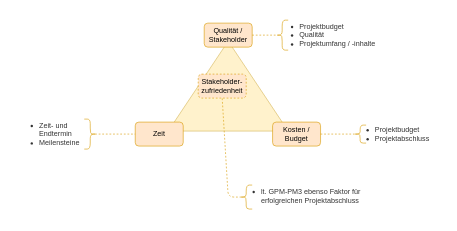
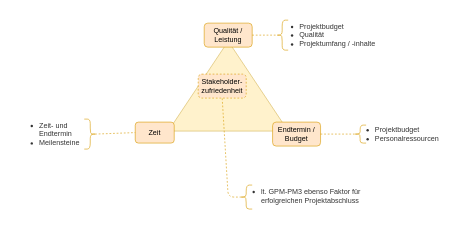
- <mxCell id="6" value="Qualität / Stakeholder" style="text;html=1;strokeColor=#d79b00;fillColor=#ffe6cc;align=center;verticalAlign=middle;whiteSpace=wrap;rounded=1;" parent="1" vertex="1"><mxGeometry x="340" y="38" width="80" height="40" as="geometry" /></mxCell>
+ <mxCell id="6" value="Qualität / Leistung" style="text;html=1;strokeColor=#d79b00;fillColor=#ffe6cc;align=center;verticalAlign=middle;whiteSpace=wrap;rounded=1;" parent="1" vertex="1"><mxGeometry x="340" y="38" width="80" height="40" as="geometry" /></mxCell>
- <mxCell id="5" value="Zeit" style="text;html=1;strokeColor=#d79b00;fillColor=#ffe6cc;align=center;verticalAlign=middle;whiteSpace=wrap;rounded=1;" parent="1" vertex="1"><mxGeometry x="225" y="203" width="80" height="40" as="geometry" /></mxCell>
+ <mxCell id="5" value="Zeit" style="text;html=1;strokeColor=#d79b00;fillColor=#ffe6cc;align=center;verticalAlign=middle;whiteSpace=wrap;rounded=1;" parent="1" vertex="1"><mxGeometry x="225" y="203" width="65" height="35" as="geometry" /></mxCell>
- <mxCell id="3" value="Kosten / Budget" style="text;html=1;strokeColor=#d79b00;fillColor=#ffe6cc;align=center;verticalAlign=middle;whiteSpace=wrap;rounded=1;" parent="1" vertex="1"><mxGeometry x="454" y="203" width="80" height="40" as="geometry" /></mxCell>
+ <mxCell id="3" value="Endtermin / Budget" style="text;html=1;strokeColor=#d79b00;fillColor=#ffe6cc;align=center;verticalAlign=middle;whiteSpace=wrap;rounded=1;" parent="1" vertex="1"><mxGeometry x="454" y="203" width="80" height="40" as="geometry" /></mxCell>
- <mxCell id="10" value="&lt;ul&gt;&lt;li&gt;Projektbudget&lt;/li&gt;&lt;li&gt;Projektabschluss&lt;/li&gt;&lt;/ul&gt;" style="rounded=0;whiteSpace=wrap;html=1;fontColor=#333333;align=left;spacingLeft=3;fillColor=none;strokeColor=none;" parent="1" vertex="1"><mxGeometry x="580" y="185.5" width="160" height="75" as="geometry" /></mxCell>
+ <mxCell id="10" value="&lt;ul&gt;&lt;li&gt;Projektbudget&lt;/li&gt;&lt;li&gt;Personalressourcen&lt;/li&gt;&lt;/ul&gt;" style="rounded=0;whiteSpace=wrap;html=1;fontColor=#333333;align=left;spacingLeft=3;fillColor=none;strokeColor=none;" parent="1" vertex="1"><mxGeometry x="580" y="185.5" width="160" height="75" as="geometry" /></mxCell>
